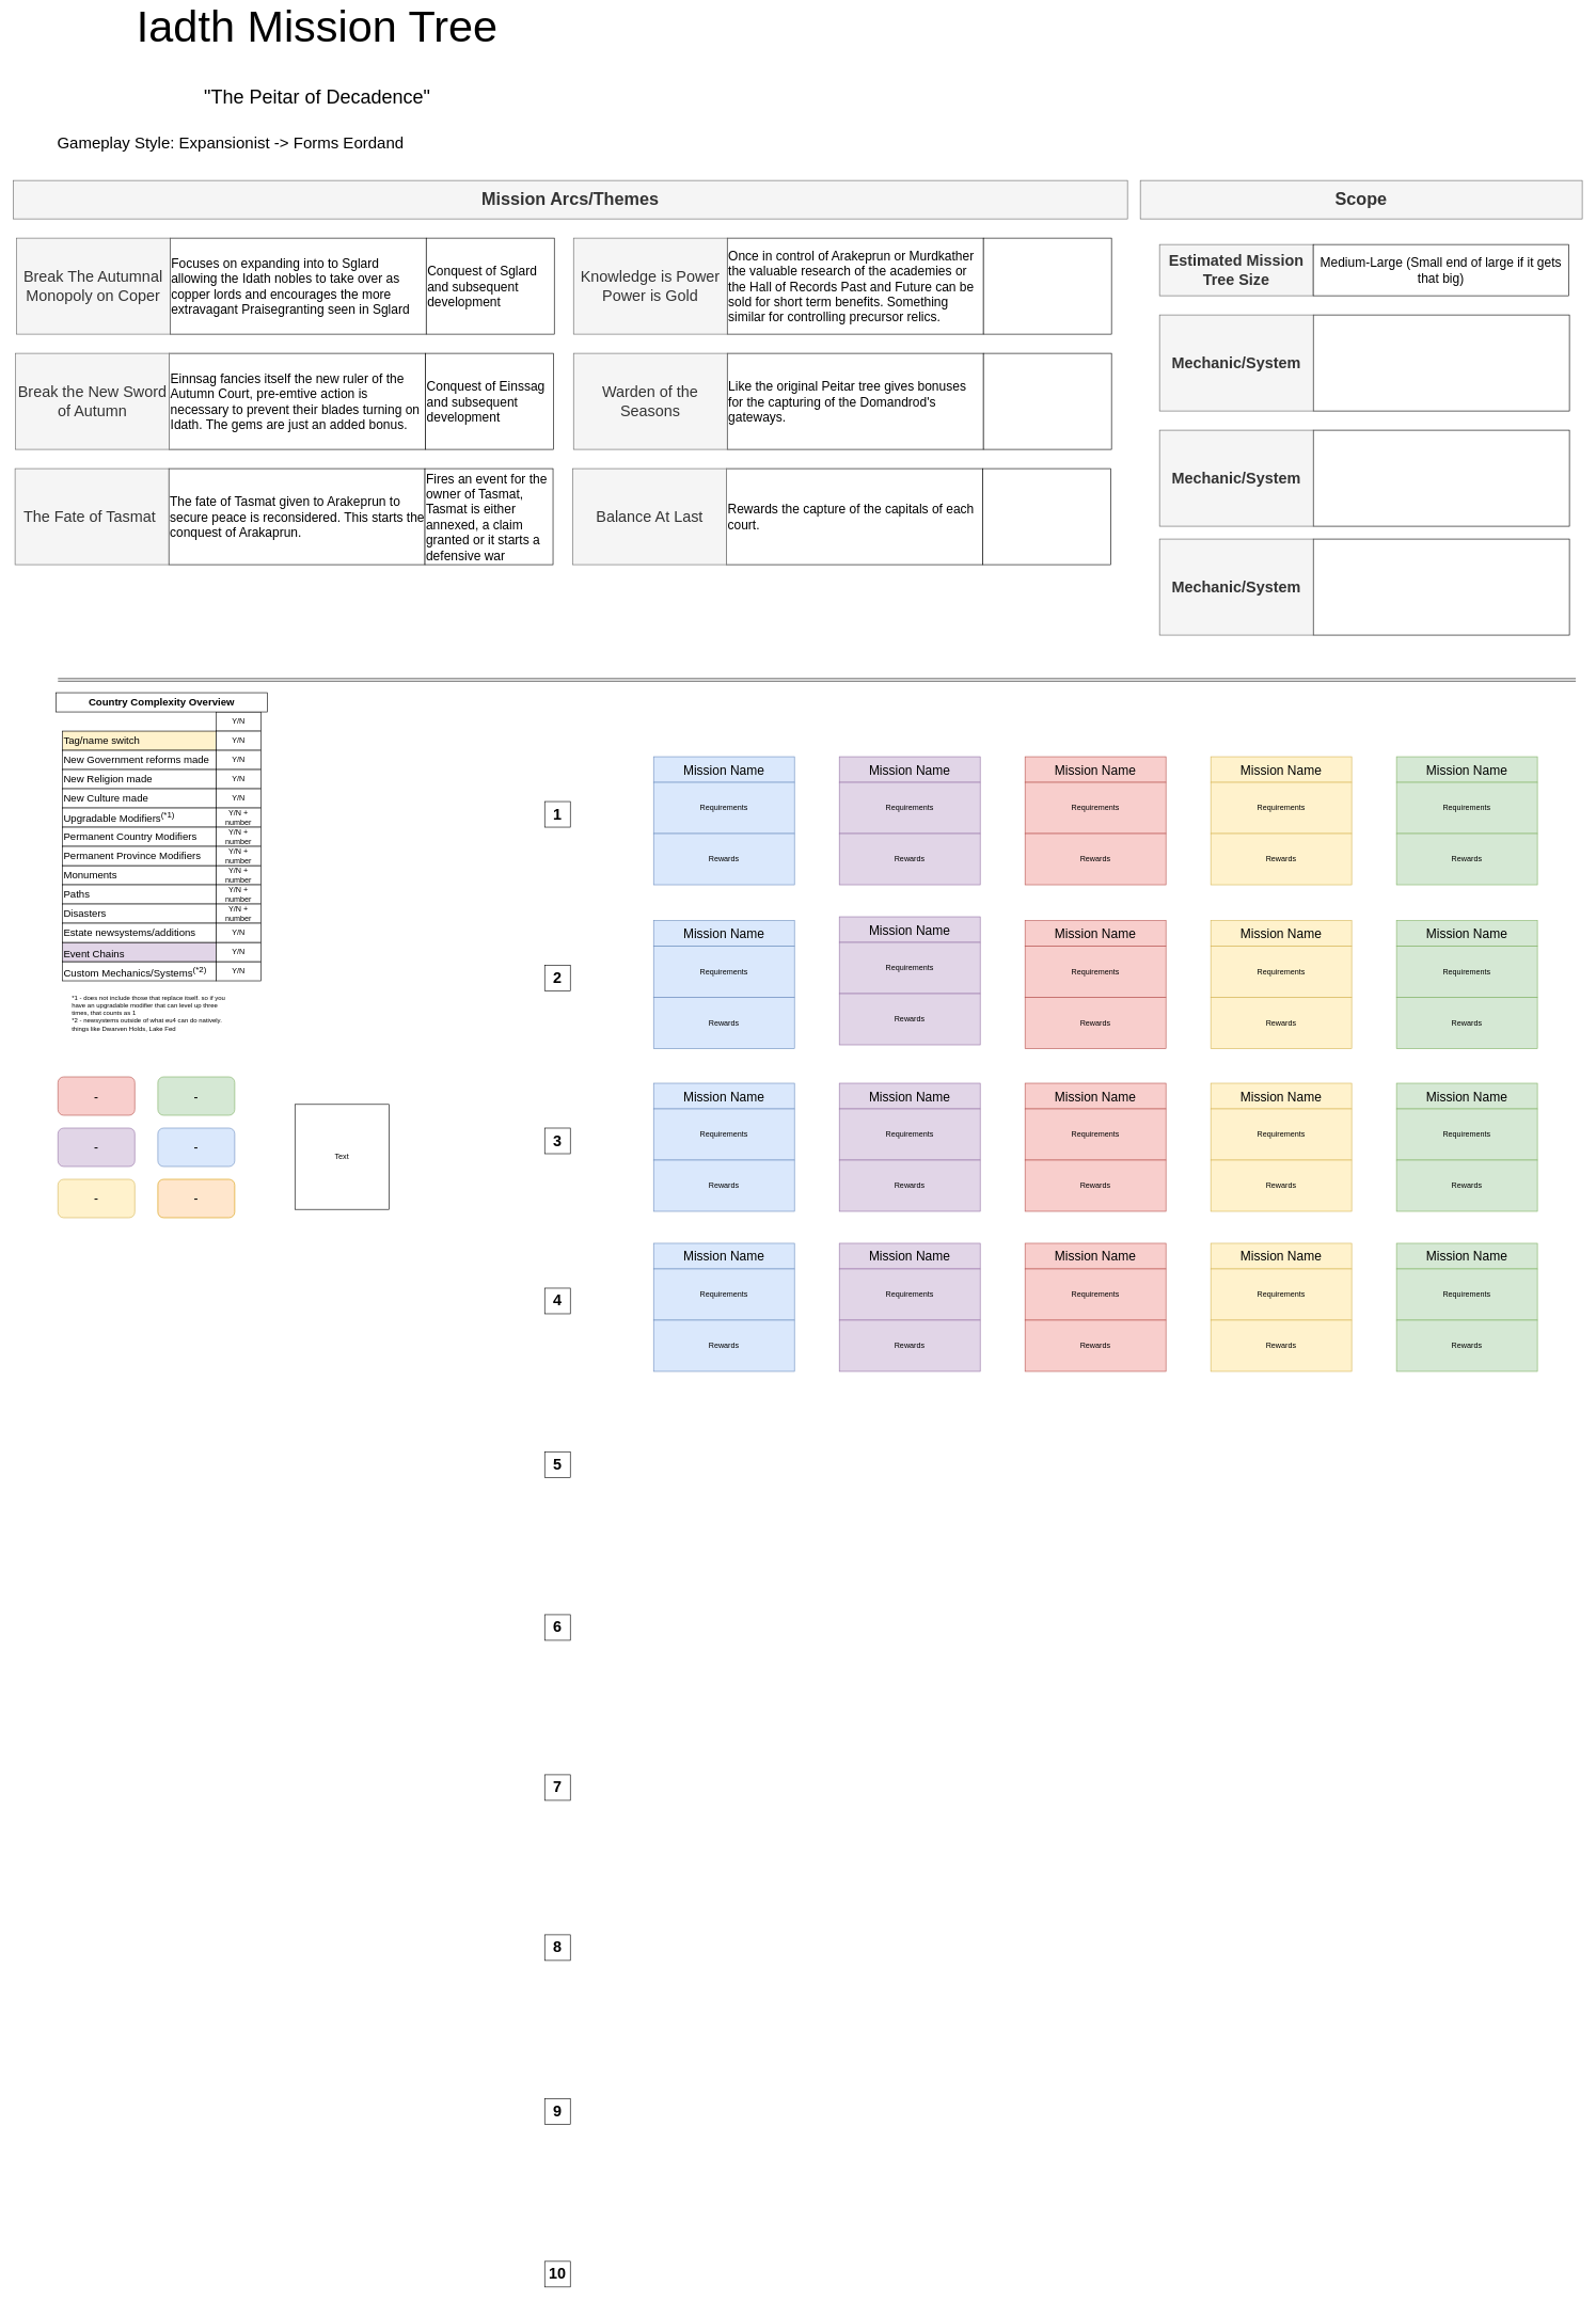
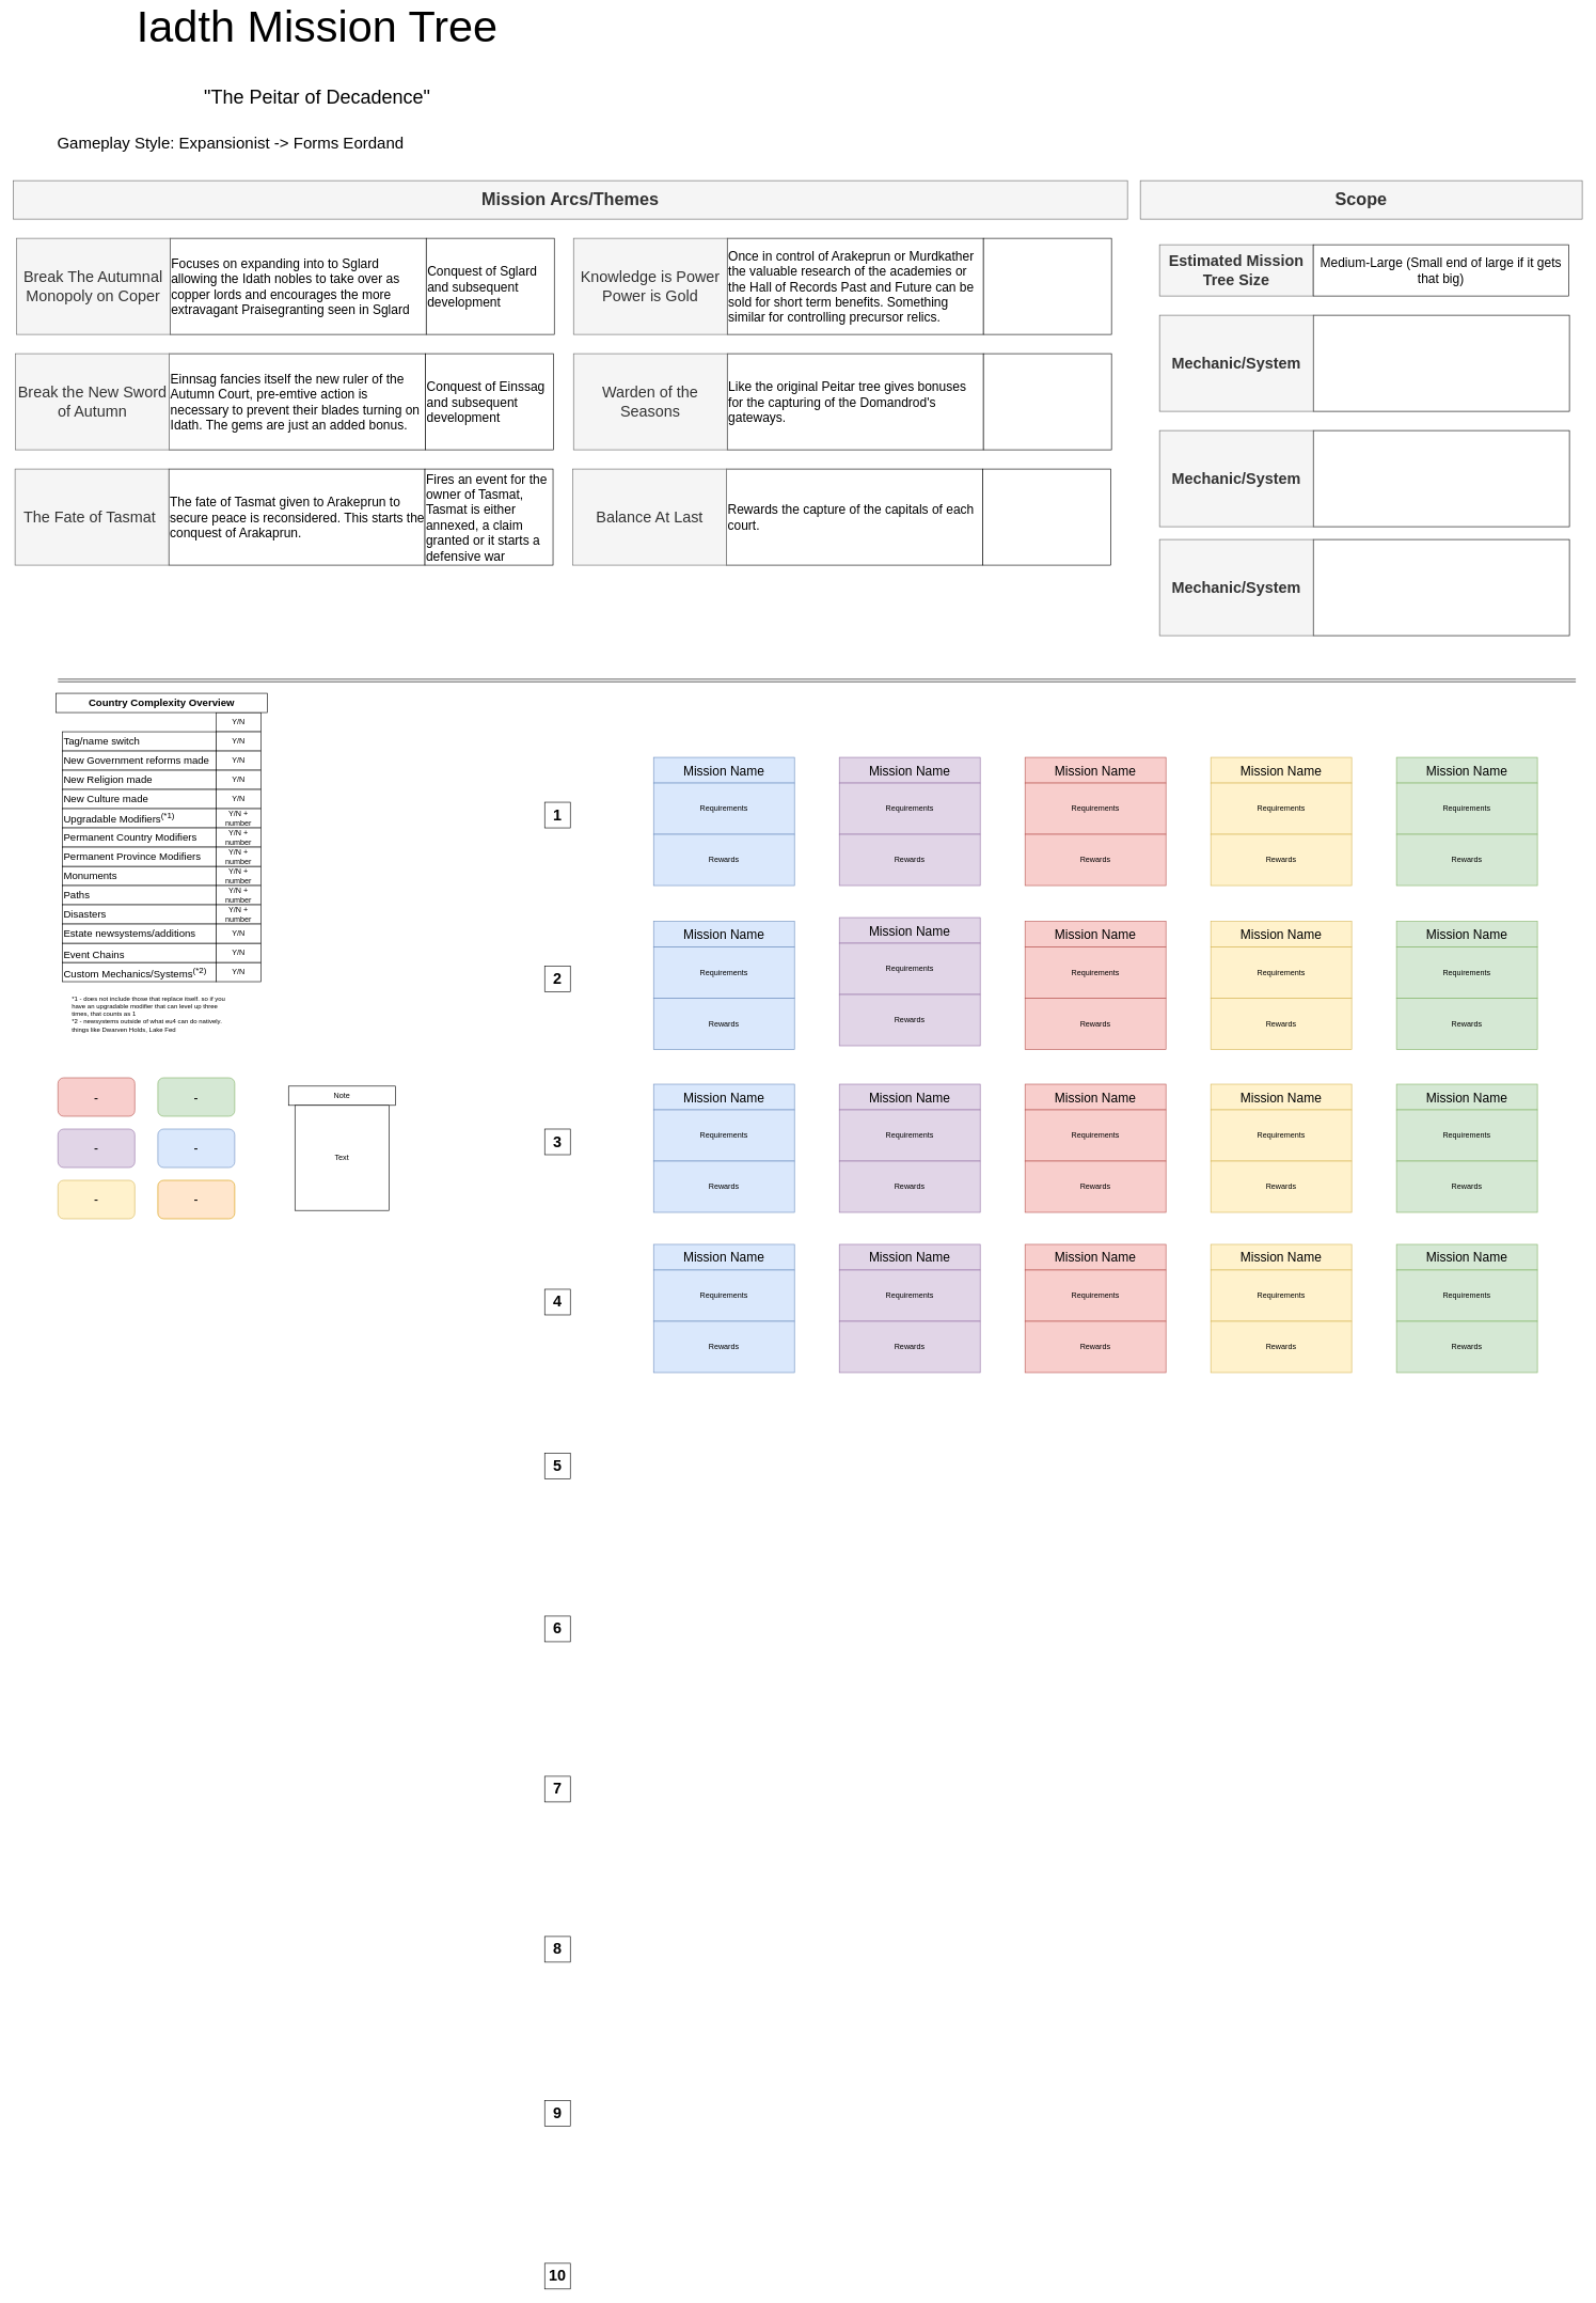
- <mxCell id="107" value="Tag/name switch" style="rounded=0;whiteSpace=wrap;html=1;fontSize=16;align=left;fillColor=#fff2cc;" parent="1" vertex="1"><mxGeometry x="97" y="1130" width="240" height="30" as="geometry" /></mxCell>
+ <mxCell id="107" value="Tag/name switch" style="rounded=0;whiteSpace=wrap;html=1;fontSize=16;align=left;" parent="1" vertex="1"><mxGeometry x="97" y="1130" width="240" height="30" as="geometry" /></mxCell>
- <mxCell id="124" value="&lt;font style=&quot;font-size: 16px&quot;&gt;Event Chains&lt;/font&gt;" style="rounded=0;whiteSpace=wrap;html=1;fontSize=20;align=left;fillColor=#e1d5e7;" parent="1" vertex="1"><mxGeometry x="97" y="1460" width="240" height="30" as="geometry" /></mxCell>
+ <mxCell id="124" value="&lt;font style=&quot;font-size: 16px&quot;&gt;Event Chains&lt;/font&gt;" style="rounded=0;whiteSpace=wrap;html=1;fontSize=20;align=left;" parent="1" vertex="1"><mxGeometry x="97" y="1460" width="240" height="30" as="geometry" /></mxCell>
+ <mxCell id="102" value="Note" style="rounded=0;whiteSpace=wrap;html=1;fontSize=12;align=center;verticalAlign=middle;" parent="101" vertex="1"><mxGeometry width="167" height="30" as="geometry" /></mxCell>
